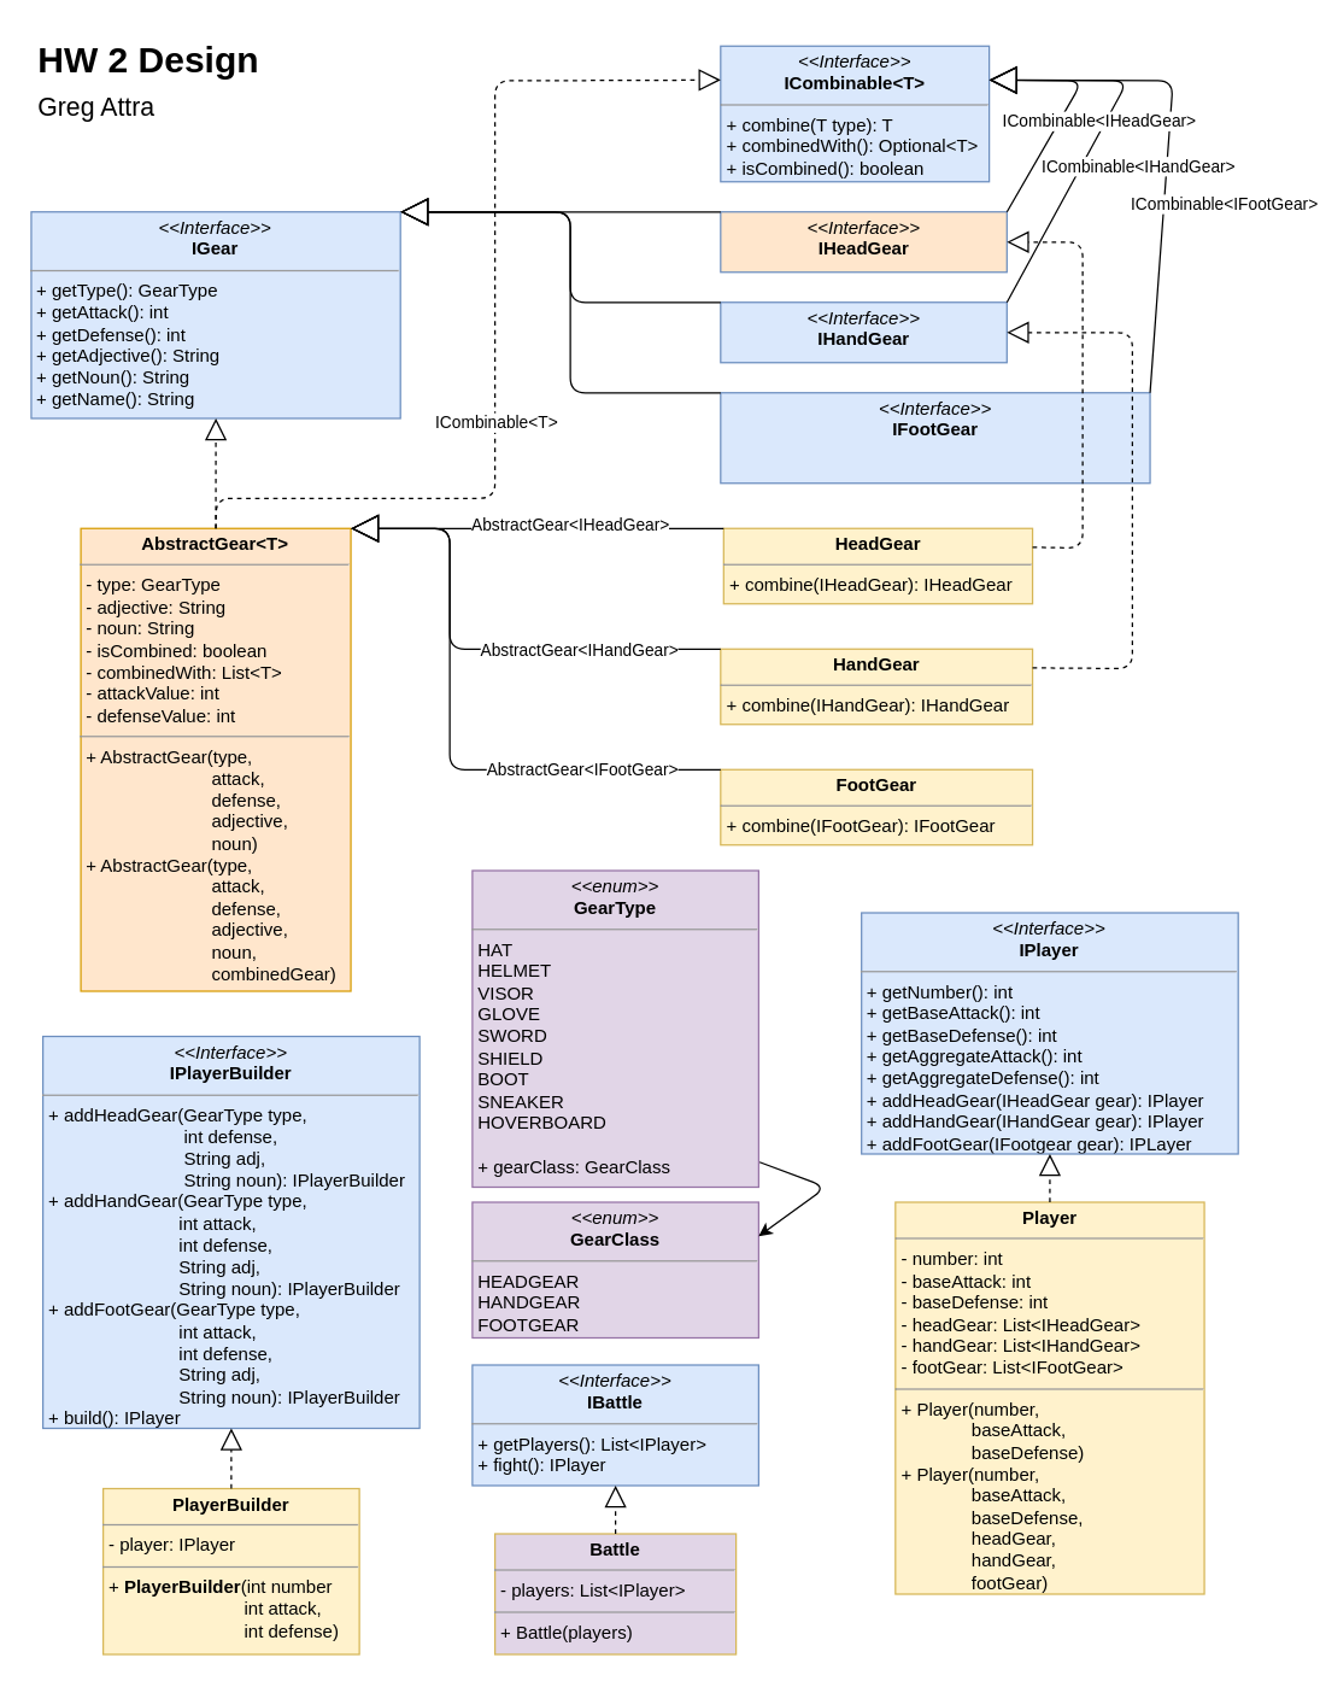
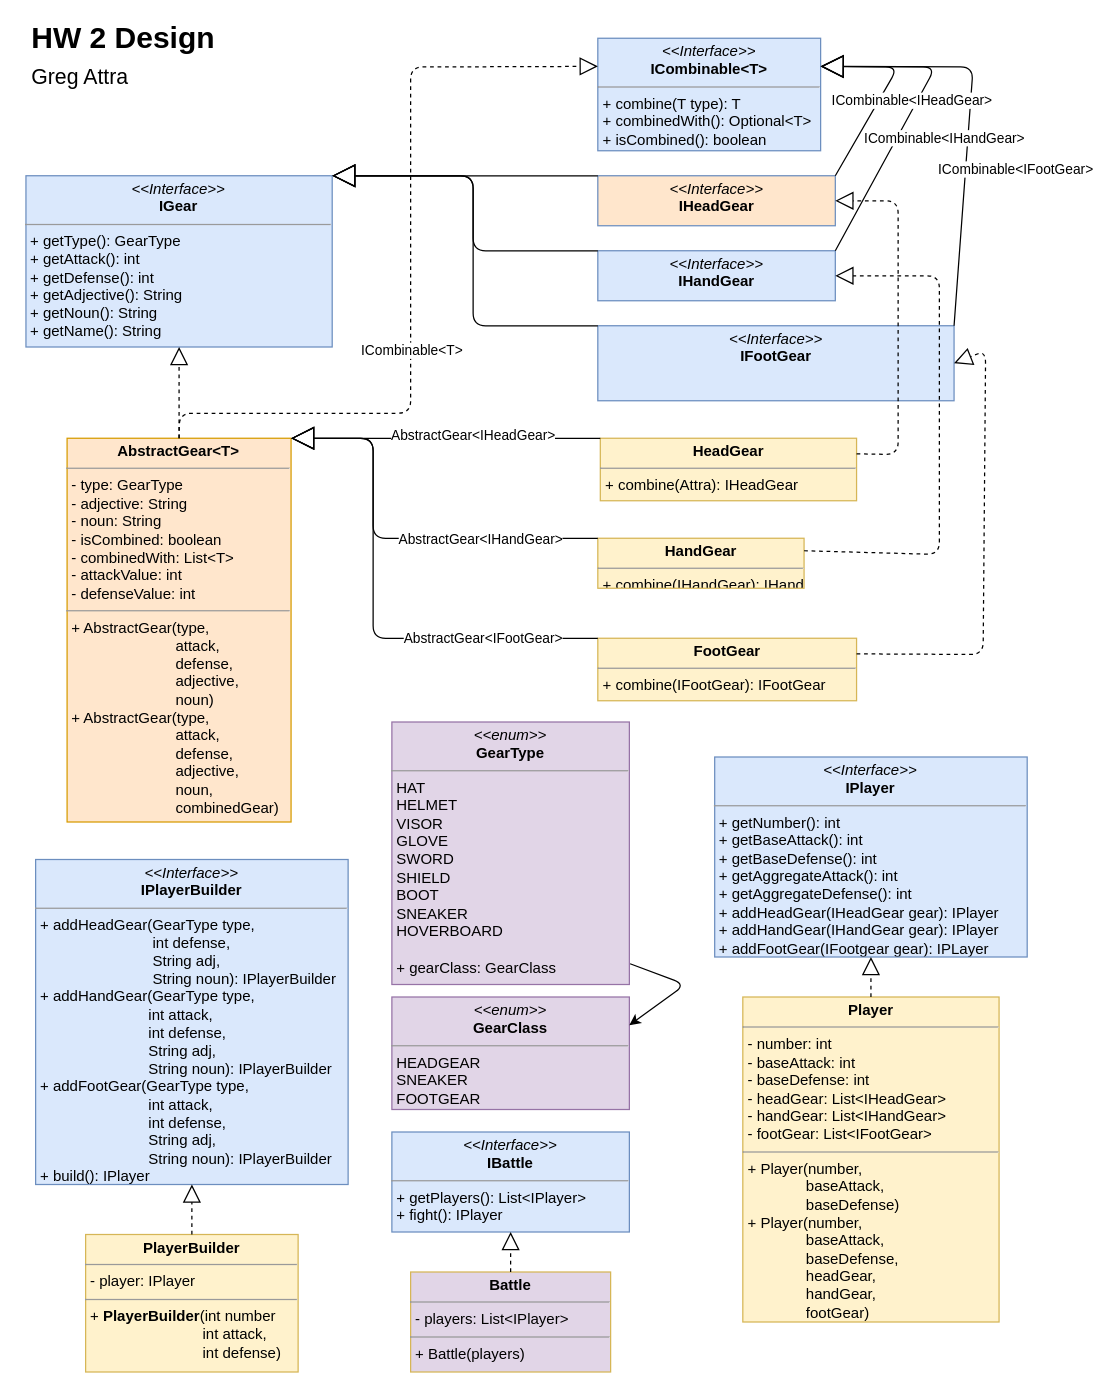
- <mxCell id="11" value="&lt;h1&gt;HW 2 Design&lt;br&gt;&lt;span style=&quot;font-weight: normal&quot;&gt;&lt;font style=&quot;font-size: 17px&quot;&gt;Greg Attra&lt;/font&gt;&lt;/span&gt;&lt;/h1&gt;" style="text;html=1;strokeColor=none;fillColor=none;spacing=5;spacingTop=-20;whiteSpace=wrap;overflow=hidden;rounded=0;" parent="1" vertex="1"><mxGeometry x="20.25" y="20" width="190" height="120" as="geometry" /></mxCell>
+ <mxCell id="11" value="&lt;h1&gt;HW 2 Design&lt;br&gt;&lt;span style=&quot;font-weight: normal&quot;&gt;&lt;font style=&quot;font-size: 17px&quot;&gt;Greg Attra&lt;/font&gt;&lt;/span&gt;&lt;/h1&gt;" style="text;html=1;strokeColor=none;fillColor=none;spacing=5;spacingTop=-20;whiteSpace=wrap;overflow=hidden;rounded=0;" parent="1" vertex="1"><mxGeometry x="20.25" y="10" width="190" height="120" as="geometry" /></mxCell>
- <mxCell id="18" value="&lt;p style=&quot;margin: 0px ; margin-top: 4px ; text-align: center&quot;&gt;&lt;b&gt;HeadGear&lt;/b&gt;&lt;/p&gt;&lt;hr size=&quot;1&quot;&gt;&lt;p style=&quot;margin: 0px ; margin-left: 4px&quot;&gt;&lt;/p&gt;&lt;p style=&quot;margin: 0px ; margin-left: 4px&quot;&gt;+ combine(IHeadGear): IHeadGear&lt;/p&gt;" style="verticalAlign=top;align=left;overflow=fill;fontSize=12;fontFamily=Helvetica;html=1;fillColor=#fff2cc;strokeColor=#d6b656;" parent="1" vertex="1"><mxGeometry x="479.75" y="350" width="205" height="50" as="geometry" /></mxCell>
+ <mxCell id="18" value="&lt;p style=&quot;margin: 0px ; margin-top: 4px ; text-align: center&quot;&gt;&lt;b&gt;HeadGear&lt;/b&gt;&lt;/p&gt;&lt;hr size=&quot;1&quot;&gt;&lt;p style=&quot;margin: 0px ; margin-left: 4px&quot;&gt;&lt;/p&gt;&lt;p style=&quot;margin: 0px ; margin-left: 4px&quot;&gt;+ combine(Attra): IHeadGear&lt;/p&gt;" style="verticalAlign=top;align=left;overflow=fill;fontSize=12;fontFamily=Helvetica;html=1;fillColor=#fff2cc;strokeColor=#d6b656;" parent="1" vertex="1"><mxGeometry x="479.75" y="350" width="205" height="50" as="geometry" /></mxCell>
+ <mxCell id="23" value="" style="endArrow=block;dashed=1;endFill=0;endSize=12;html=1;exitX=1;exitY=0.25;exitDx=0;exitDy=0;entryX=1;entryY=0.5;entryDx=0;entryDy=0;" parent="1" source="20" target="16" edge="1"><mxGeometry width="160" relative="1" as="geometry"><mxPoint x="662.75" y="541.5" as="sourcePoint" /><mxPoint x="735.75" y="279" as="targetPoint" /><Array as="points"><mxPoint x="786" y="523" /><mxPoint x="788" y="280" /></Array></mxGeometry></mxCell>
- <mxCell id="19" value="&lt;p style=&quot;margin: 0px ; margin-top: 4px ; text-align: center&quot;&gt;&lt;b&gt;HandGear&lt;/b&gt;&lt;/p&gt;&lt;hr size=&quot;1&quot;&gt;&lt;p style=&quot;margin: 0px ; margin-left: 4px&quot;&gt;&lt;/p&gt;&lt;p style=&quot;margin: 0px ; margin-left: 4px&quot;&gt;+ combine(IHandGear): IHandGear&lt;/p&gt;" style="verticalAlign=top;align=left;overflow=fill;fontSize=12;fontFamily=Helvetica;html=1;fillColor=#fff2cc;strokeColor=#d6b656;" parent="1" vertex="1"><mxGeometry x="477.75" y="430" width="207" height="50" as="geometry" /></mxCell>
+ <mxCell id="19" value="&lt;p style=&quot;margin: 0px ; margin-top: 4px ; text-align: center&quot;&gt;&lt;b&gt;HandGear&lt;/b&gt;&lt;/p&gt;&lt;hr size=&quot;1&quot;&gt;&lt;p style=&quot;margin: 0px ; margin-left: 4px&quot;&gt;&lt;/p&gt;&lt;p style=&quot;margin: 0px ; margin-left: 4px&quot;&gt;+ combine(IHandGear): IHandGear&lt;/p&gt;" style="verticalAlign=top;align=left;overflow=fill;fontSize=12;fontFamily=Helvetica;html=1;fillColor=#fff2cc;strokeColor=#d6b656;" parent="1" vertex="1"><mxGeometry x="477.75" y="430" width="165" height="40" as="geometry" /></mxCell>
- <mxCell id="40" value="&lt;p style=&quot;margin: 0px ; margin-top: 4px ; text-align: center&quot;&gt;&lt;i&gt;&amp;lt;&amp;lt;enum&amp;gt;&amp;gt;&lt;/i&gt;&lt;br&gt;&lt;b&gt;GearClass&lt;/b&gt;&lt;/p&gt;&lt;hr size=&quot;1&quot;&gt;&lt;p style=&quot;margin: 0px ; margin-left: 4px&quot;&gt;HEADGEAR&lt;/p&gt;&lt;p style=&quot;margin: 0px ; margin-left: 4px&quot;&gt;HANDGEAR&lt;/p&gt;&lt;p style=&quot;margin: 0px ; margin-left: 4px&quot;&gt;FOOTGEAR&lt;/p&gt;" style="verticalAlign=top;align=left;overflow=fill;fontSize=12;fontFamily=Helvetica;html=1;fillColor=#e1d5e7;strokeColor=#9673a6;" parent="1" vertex="1"><mxGeometry x="313" y="797" width="190" height="90" as="geometry" /></mxCell>
+ <mxCell id="40" value="&lt;p style=&quot;margin: 0px ; margin-top: 4px ; text-align: center&quot;&gt;&lt;i&gt;&amp;lt;&amp;lt;enum&amp;gt;&amp;gt;&lt;/i&gt;&lt;br&gt;&lt;b&gt;GearClass&lt;/b&gt;&lt;/p&gt;&lt;hr size=&quot;1&quot;&gt;&lt;p style=&quot;margin: 0px ; margin-left: 4px&quot;&gt;HEADGEAR&lt;/p&gt;&lt;p style=&quot;margin: 0px ; margin-left: 4px&quot;&gt;SNEAKER&lt;/p&gt;&lt;p style=&quot;margin: 0px ; margin-left: 4px&quot;&gt;FOOTGEAR&lt;/p&gt;" style="verticalAlign=top;align=left;overflow=fill;fontSize=12;fontFamily=Helvetica;html=1;fillColor=#e1d5e7;strokeColor=#9673a6;" parent="1" vertex="1"><mxGeometry x="313" y="797" width="190" height="90" as="geometry" /></mxCell>
